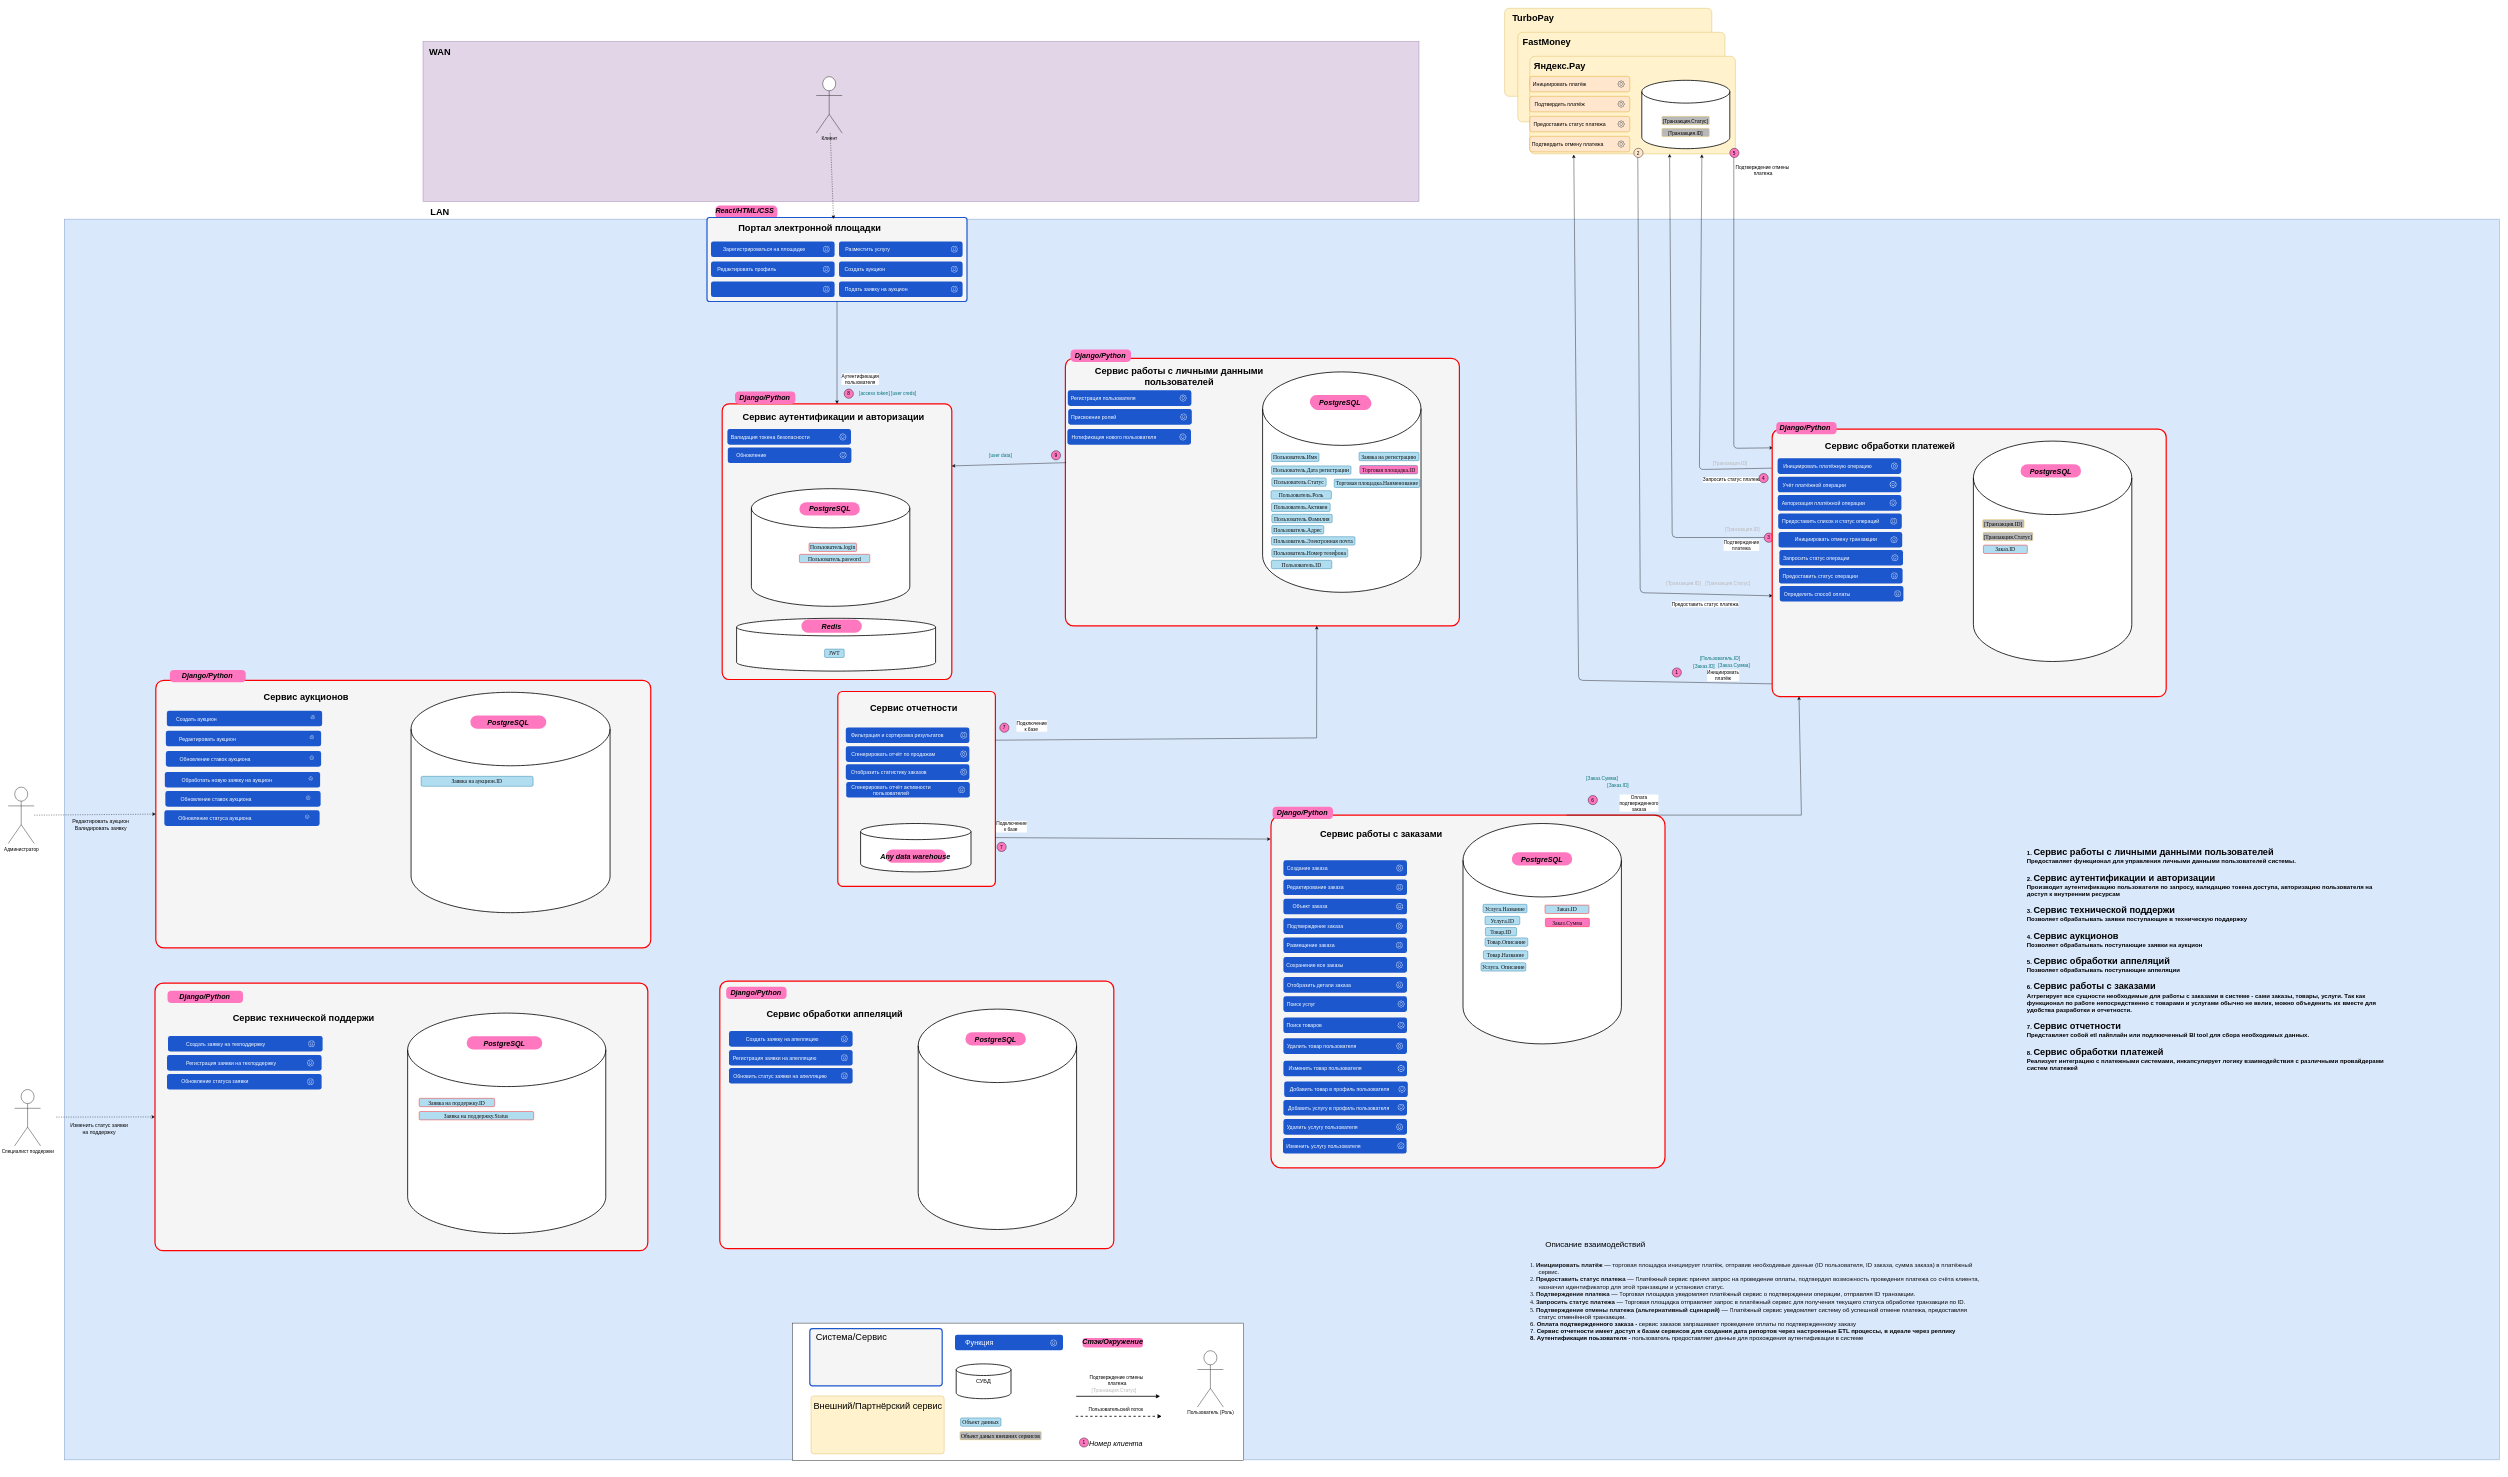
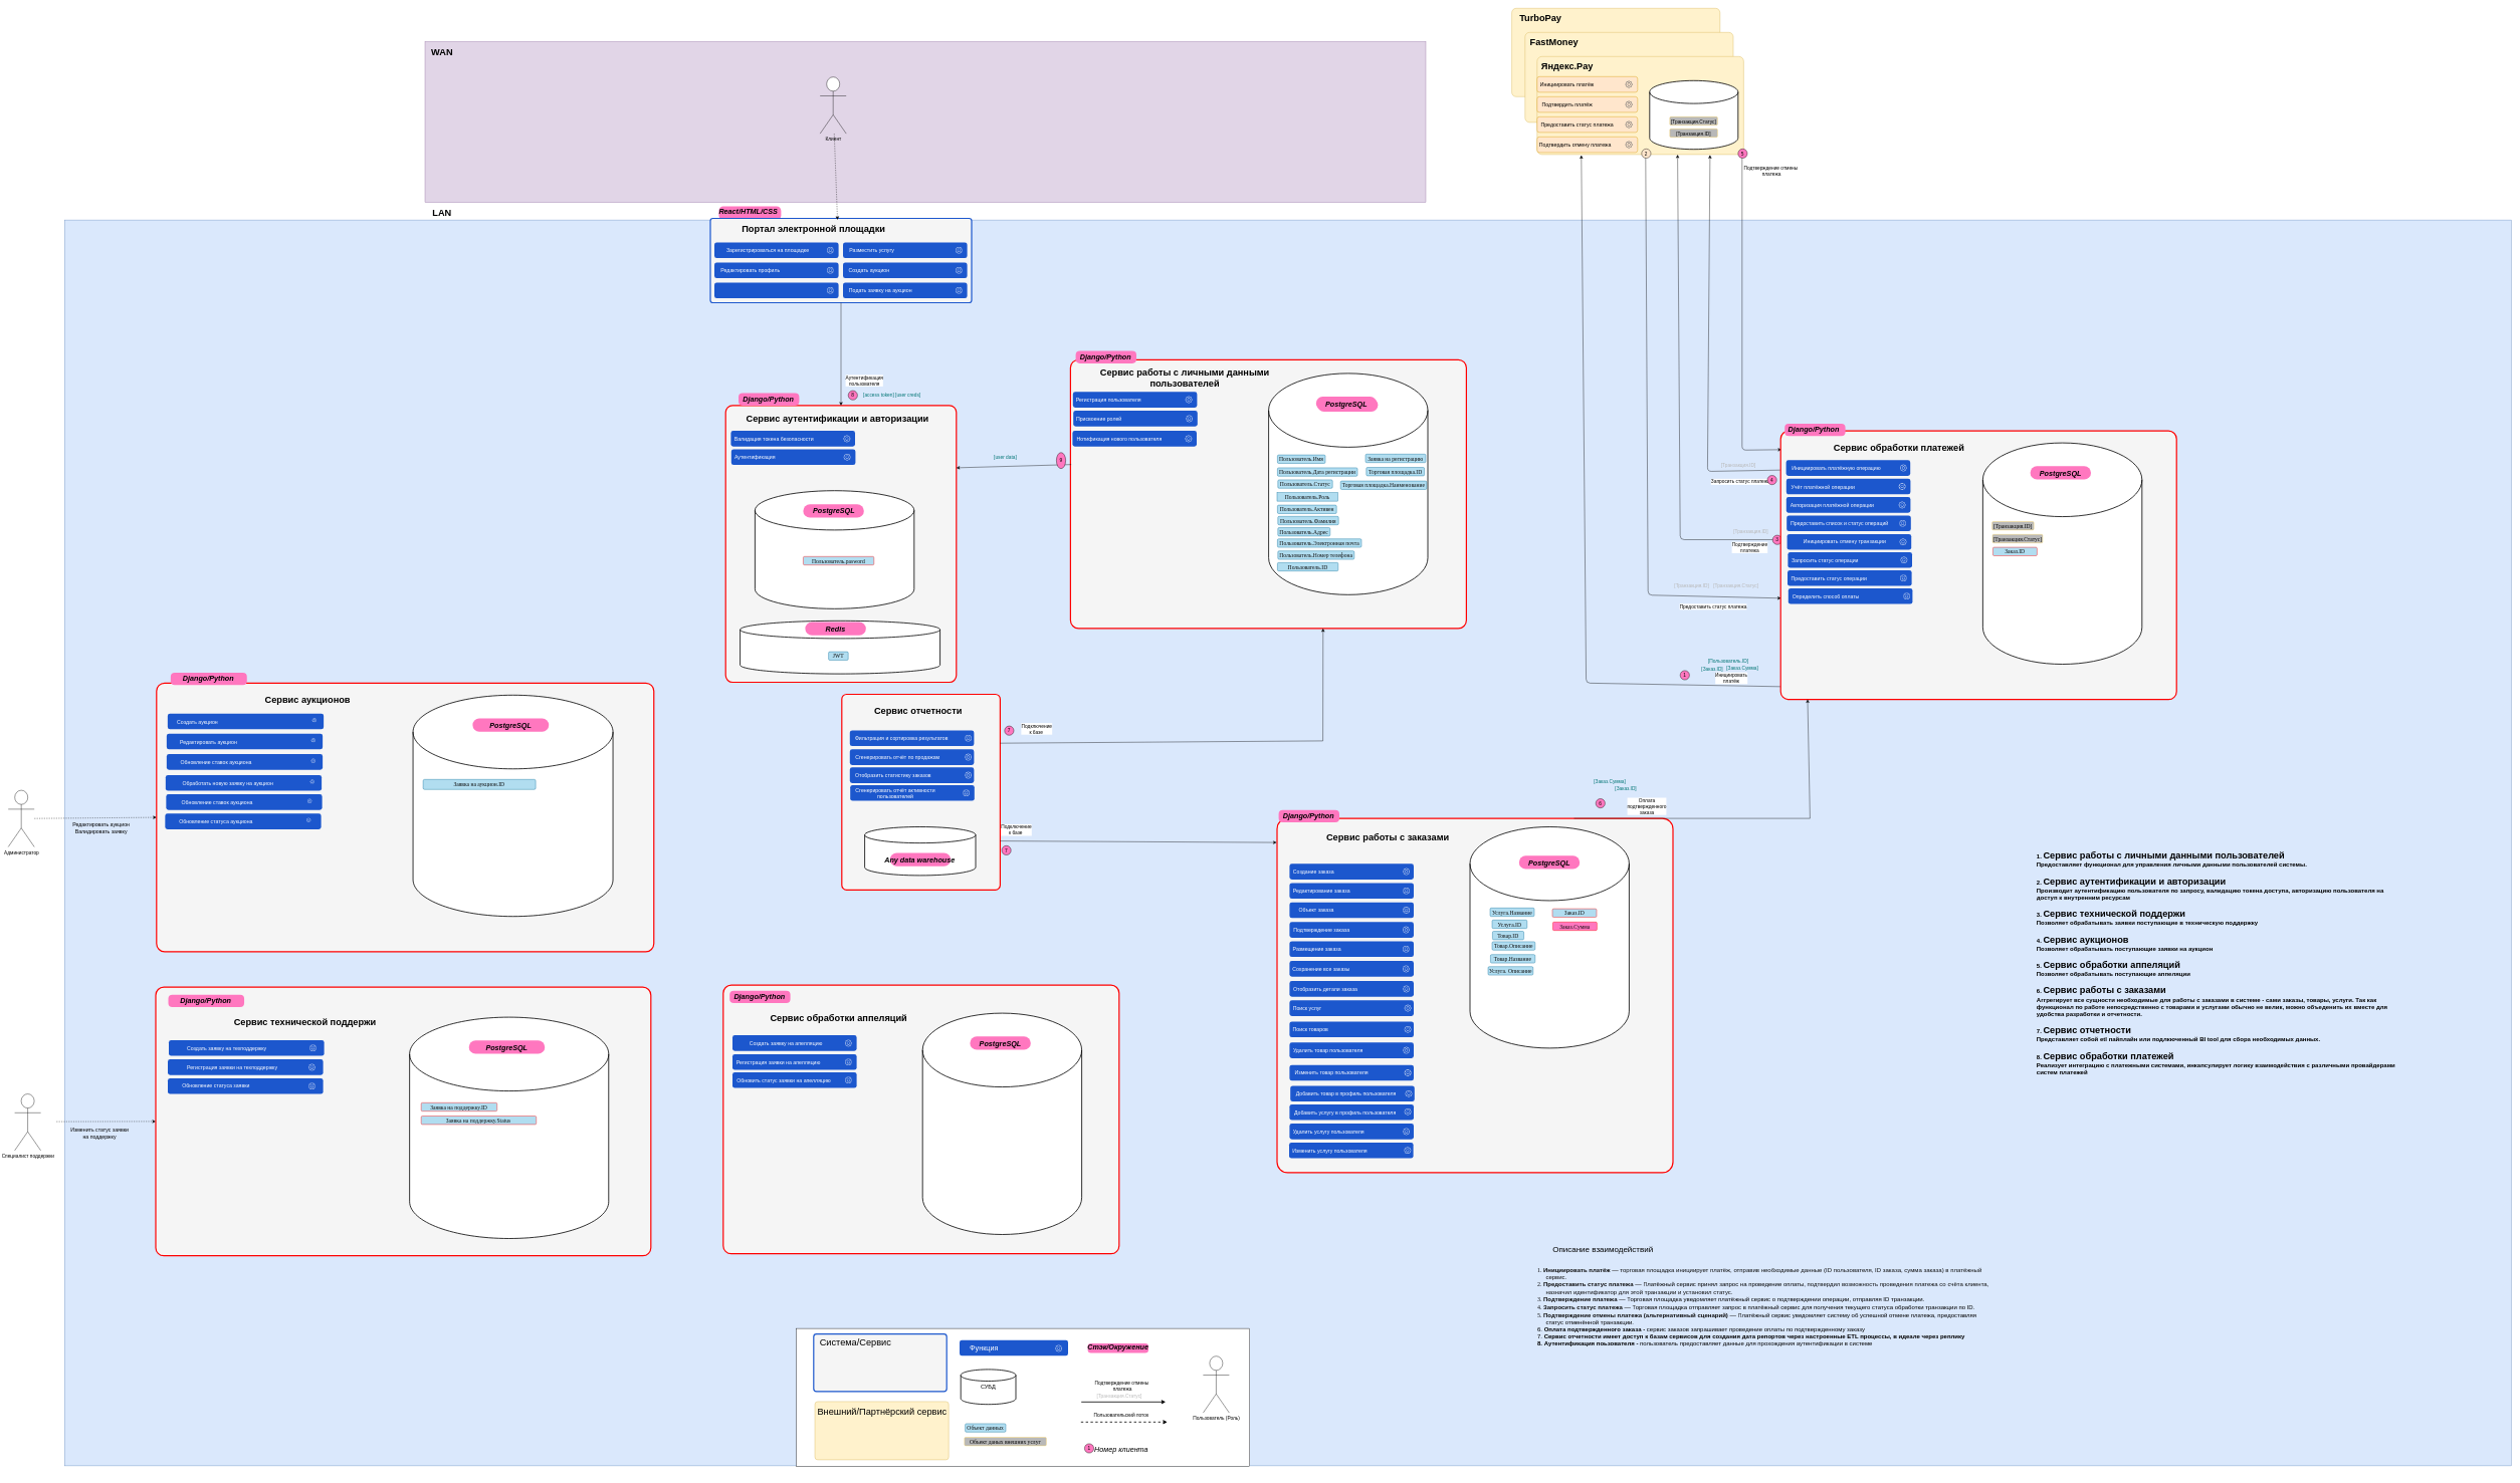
- <mxCell id="410" value="Обновление" style="text;html=1;align=center;verticalAlign=middle;whiteSpace=wrap;rounded=1;fontSize=13;fontColor=#FFFFFF;strokeColor=none;" parent="407" vertex="1"><mxGeometry x="2" y="4.5" width="114" height="30" as="geometry" /></mxCell>
+ <mxCell id="410" value="Аутентификация" style="text;html=1;align=center;verticalAlign=middle;whiteSpace=wrap;rounded=1;fontSize=13;fontColor=#FFFFFF;strokeColor=none;" parent="407" vertex="1"><mxGeometry x="2" y="4.5" width="114" height="30" as="geometry" /></mxCell>
- <mxCell id="413" value="9" style="ellipse;whiteSpace=wrap;html=1;aspect=fixed;rounded=1;fillColor=#FF77BF;" vertex="1" parent="1"><mxGeometry x="2628" y="1126" width="23" height="23" as="geometry" /></mxCell>
+ <mxCell id="413" value="9" style="ellipse;whiteSpace=wrap;html=1;aspect=fixed;rounded=1;fillColor=#FF77BF;" vertex="1" parent="1"><mxGeometry x="2628" y="1126" width="23" height="40" as="geometry" /></mxCell>
- <mxCell id="369" value="&lt;p style=&quot;margin: 0px 0px 0px 13px; text-indent: -13px; font-variant-numeric: normal; font-variant-east-asian: normal; font-variant-alternates: normal; font-kerning: auto; font-optical-sizing: auto; font-feature-settings: normal; font-variation-settings: normal; font-variant-position: normal; font-stretch: normal; font-size: 14px; line-height: normal; color: rgb(14, 14, 14); text-align: start;&quot; class=&quot;p1&quot;&gt;&lt;font face=&quot;Times New Roman&quot;&gt;Торговая площадка.ID&lt;/font&gt;&lt;/p&gt;" style="rounded=1;whiteSpace=wrap;html=1;fillColor=#ff77bf;strokeColor=#10739e;" parent="1" vertex="1"><mxGeometry x="3399" y="1163" width="144.5" height="21" as="geometry" /></mxCell>
+ <mxCell id="369" value="&lt;p style=&quot;margin: 0px 0px 0px 13px; text-indent: -13px; font-variant-numeric: normal; font-variant-east-asian: normal; font-variant-alternates: normal; font-kerning: auto; font-optical-sizing: auto; font-feature-settings: normal; font-variation-settings: normal; font-variant-position: normal; font-stretch: normal; font-size: 14px; line-height: normal; color: rgb(14, 14, 14); text-align: start;&quot; class=&quot;p1&quot;&gt;&lt;font face=&quot;Times New Roman&quot;&gt;Торговая площадка.ID&lt;/font&gt;&lt;/p&gt;" style="rounded=1;whiteSpace=wrap;html=1;fillColor=#b1ddf0;strokeColor=#10739e;" parent="1" vertex="1"><mxGeometry x="3399" y="1163" width="144.5" height="21" as="geometry" /></mxCell>
- <mxCell id="361" value="&lt;p style=&quot;margin: 0px 0px 0px 13px; text-indent: -13px; font-variant-numeric: normal; font-variant-east-asian: normal; font-variant-alternates: normal; font-kerning: auto; font-optical-sizing: auto; font-feature-settings: normal; font-variation-settings: normal; font-variant-position: normal; font-stretch: normal; font-size: 14px; line-height: normal; color: rgb(14, 14, 14); text-align: start;&quot; class=&quot;p1&quot;&gt;&lt;font face=&quot;Times New Roman&quot;&gt;Пользователь.Роль&lt;/font&gt;&lt;/p&gt;" style="rounded=1;whiteSpace=wrap;html=1;fillColor=#b1ddf0;strokeColor=#10739e;" parent="1" vertex="1"><mxGeometry x="3177" y="1226" width="151" height="21" as="geometry" /></mxCell>
+ <mxCell id="361" value="&lt;p style=&quot;margin: 0px 0px 0px 13px; text-indent: -13px; font-variant-numeric: normal; font-variant-east-asian: normal; font-variant-alternates: normal; font-kerning: auto; font-optical-sizing: auto; font-feature-settings: normal; font-variation-settings: normal; font-variant-position: normal; font-stretch: normal; font-size: 14px; line-height: normal; color: rgb(14, 14, 14); text-align: start;&quot; class=&quot;p1&quot;&gt;&lt;font face=&quot;Times New Roman&quot;&gt;Пользователь.Роль&lt;/font&gt;&lt;/p&gt;" style="whiteSpace=wrap;html=1;fillColor=#b1ddf0;strokeColor=#10739e;rounded=0;" parent="1" vertex="1"><mxGeometry x="3177" y="1226" width="151" height="21" as="geometry" /></mxCell>
- <mxCell id="424" value="&lt;p style=&quot;margin: 0px 0px 0px 13px; text-indent: -13px; font-variant-numeric: normal; font-variant-east-asian: normal; font-variant-alternates: normal; font-kerning: auto; font-optical-sizing: auto; font-feature-settings: normal; font-variation-settings: normal; font-variant-position: normal; font-stretch: normal; font-size: 14px; line-height: normal; color: rgb(14, 14, 14); text-align: start;&quot; class=&quot;p1&quot;&gt;&lt;font face=&quot;Times New Roman&quot;&gt;Пользователь.login&lt;/font&gt;&lt;/p&gt;" style="rounded=1;whiteSpace=wrap;html=1;fillColor=#b1ddf0;strokeColor=#FF0000;" vertex="1" parent="1"><mxGeometry x="2022" y="1357" width="119" height="21" as="geometry" /></mxCell>
- <mxCell id="57" value="&lt;p style=&quot;margin: 0px 0px 0px 13px; text-indent: -13px; font-variant-numeric: normal; font-variant-east-asian: normal; font-variant-alternates: normal; font-kerning: auto; font-optical-sizing: auto; font-feature-settings: normal; font-variation-settings: normal; font-variant-position: normal; font-stretch: normal; line-height: normal; text-align: start;&quot; class=&quot;p1&quot;&gt;&lt;span style=&quot;text-align: center; text-indent: 0px;&quot;&gt;&lt;font style=&quot;font-size: 14px;&quot; face=&quot;Times New Roman&quot;&gt;Объект даных внешних сервисов&lt;/font&gt;&lt;/span&gt;&lt;br&gt;&lt;/p&gt;" style="rounded=1;whiteSpace=wrap;html=1;fillColor=#B8B8B8;strokeColor=#FFD966;" parent="1" vertex="1"><mxGeometry x="2399" y="3578" width="204" height="21" as="geometry" /></mxCell>
+ <mxCell id="57" value="&lt;p style=&quot;margin: 0px 0px 0px 13px; text-indent: -13px; font-variant-numeric: normal; font-variant-east-asian: normal; font-variant-alternates: normal; font-kerning: auto; font-optical-sizing: auto; font-feature-settings: normal; font-variation-settings: normal; font-variant-position: normal; font-stretch: normal; line-height: normal; text-align: start;&quot; class=&quot;p1&quot;&gt;&lt;span style=&quot;text-align: center; text-indent: 0px;&quot;&gt;&lt;font style=&quot;font-size: 14px;&quot; face=&quot;Times New Roman&quot;&gt;Объект даных внешних услуг&lt;/font&gt;&lt;/span&gt;&lt;br&gt;&lt;/p&gt;" style="rounded=1;whiteSpace=wrap;html=1;fillColor=#B8B8B8;strokeColor=#FFD966;" parent="1" vertex="1"><mxGeometry x="2399" y="3578" width="204" height="21" as="geometry" /></mxCell>
